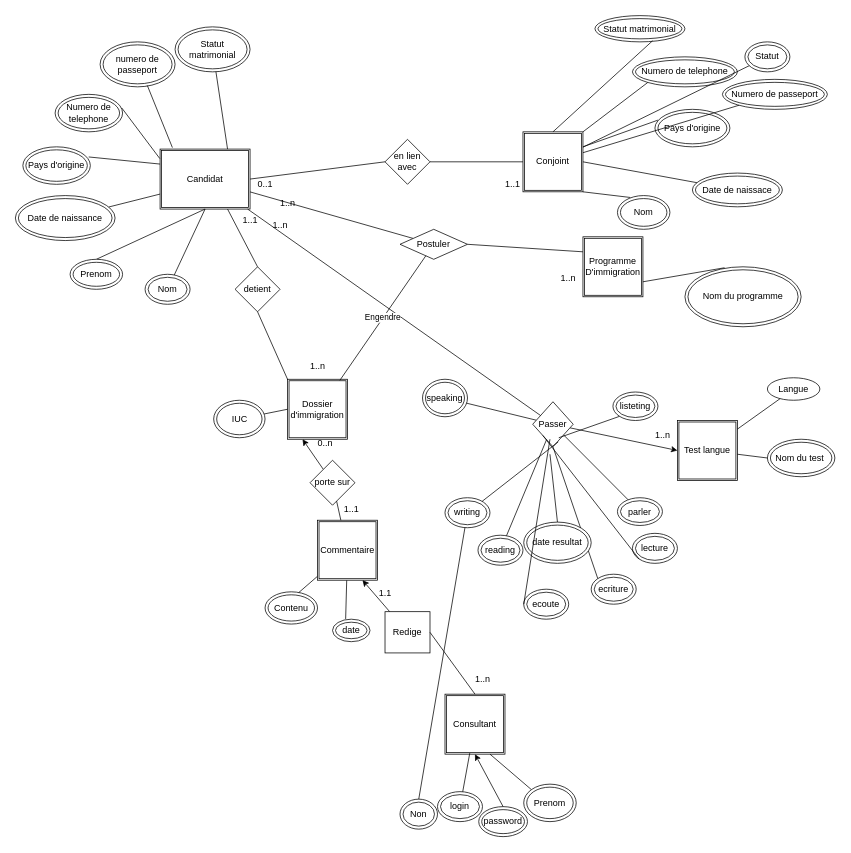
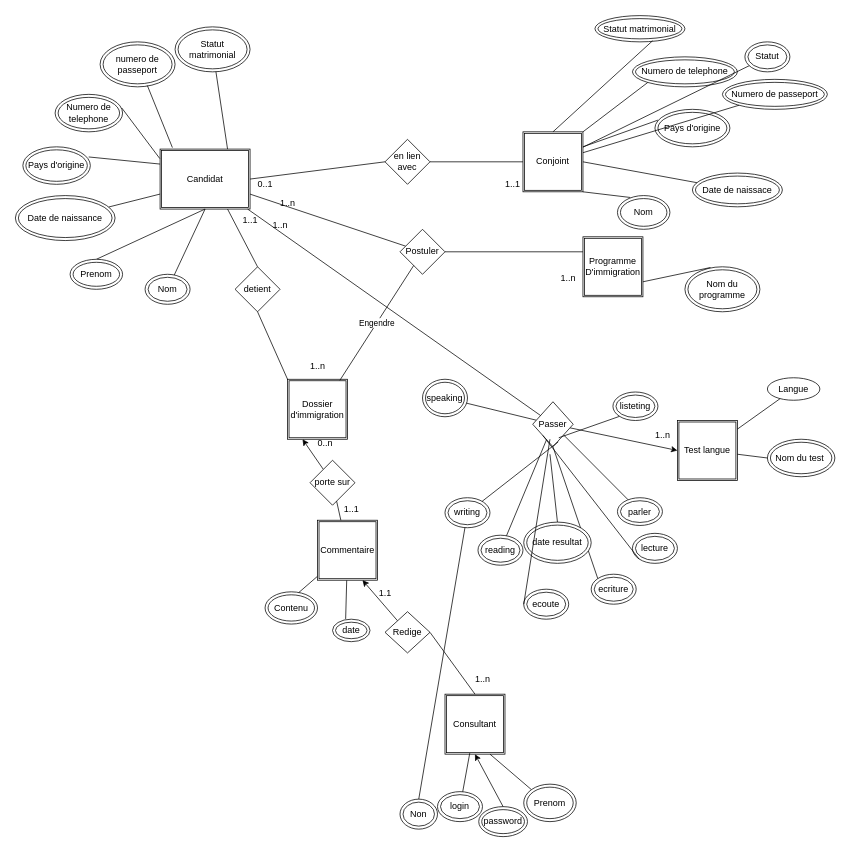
- <mxCell id="87" value="Postuler" style="rhombus;whiteSpace=wrap;html=1;" parent="1" vertex="1"><mxGeometry x="533" y="305" width="90" height="40" as="geometry" /></mxCell>
+ <mxCell id="87" value="Postuler" style="rhombus;whiteSpace=wrap;html=1;" parent="1" vertex="1"><mxGeometry x="533" y="305" width="60" height="60" as="geometry" /></mxCell>
- <mxCell id="32" value="Nom du programme" style="ellipse;shape=doubleEllipse;whiteSpace=wrap;html=1;" parent="1" vertex="1"><mxGeometry x="913" y="355" width="155" height="80" as="geometry" /></mxCell>
+ <mxCell id="32" value="Nom du programme" style="ellipse;shape=doubleEllipse;whiteSpace=wrap;html=1;" parent="1" vertex="1"><mxGeometry x="913" y="355" width="100" height="60" as="geometry" /></mxCell>
- <mxCell id="30" value="" style="endArrow=none;html=1;rounded=0;entryX=0;entryY=0.5;entryDx=0;entryDy=0;" parent="1" source="29" target="28" edge="1"><mxGeometry width="50" height="50" relative="1" as="geometry"><mxPoint x="583" y="615" as="sourcePoint" /><mxPoint x="633" y="565" as="targetPoint" /></mxGeometry></mxCell>
- <mxCell id="29" value="IUC" style="ellipse;shape=doubleEllipse;whiteSpace=wrap;html=1;" parent="1" vertex="1"><mxGeometry x="284.5" y="533" width="68.5" height="50" as="geometry" /></mxCell>
- <mxCell id="85" value="Redige" style="whiteSpace=wrap;html=1;rounded=0;" parent="1" vertex="1"><mxGeometry x="513" y="815" width="60" height="55" as="geometry" /></mxCell>
+ <mxCell id="85" value="Redige" style="rhombus;whiteSpace=wrap;html=1;" parent="1" vertex="1"><mxGeometry x="513" y="815" width="60" height="55" as="geometry" /></mxCell>
